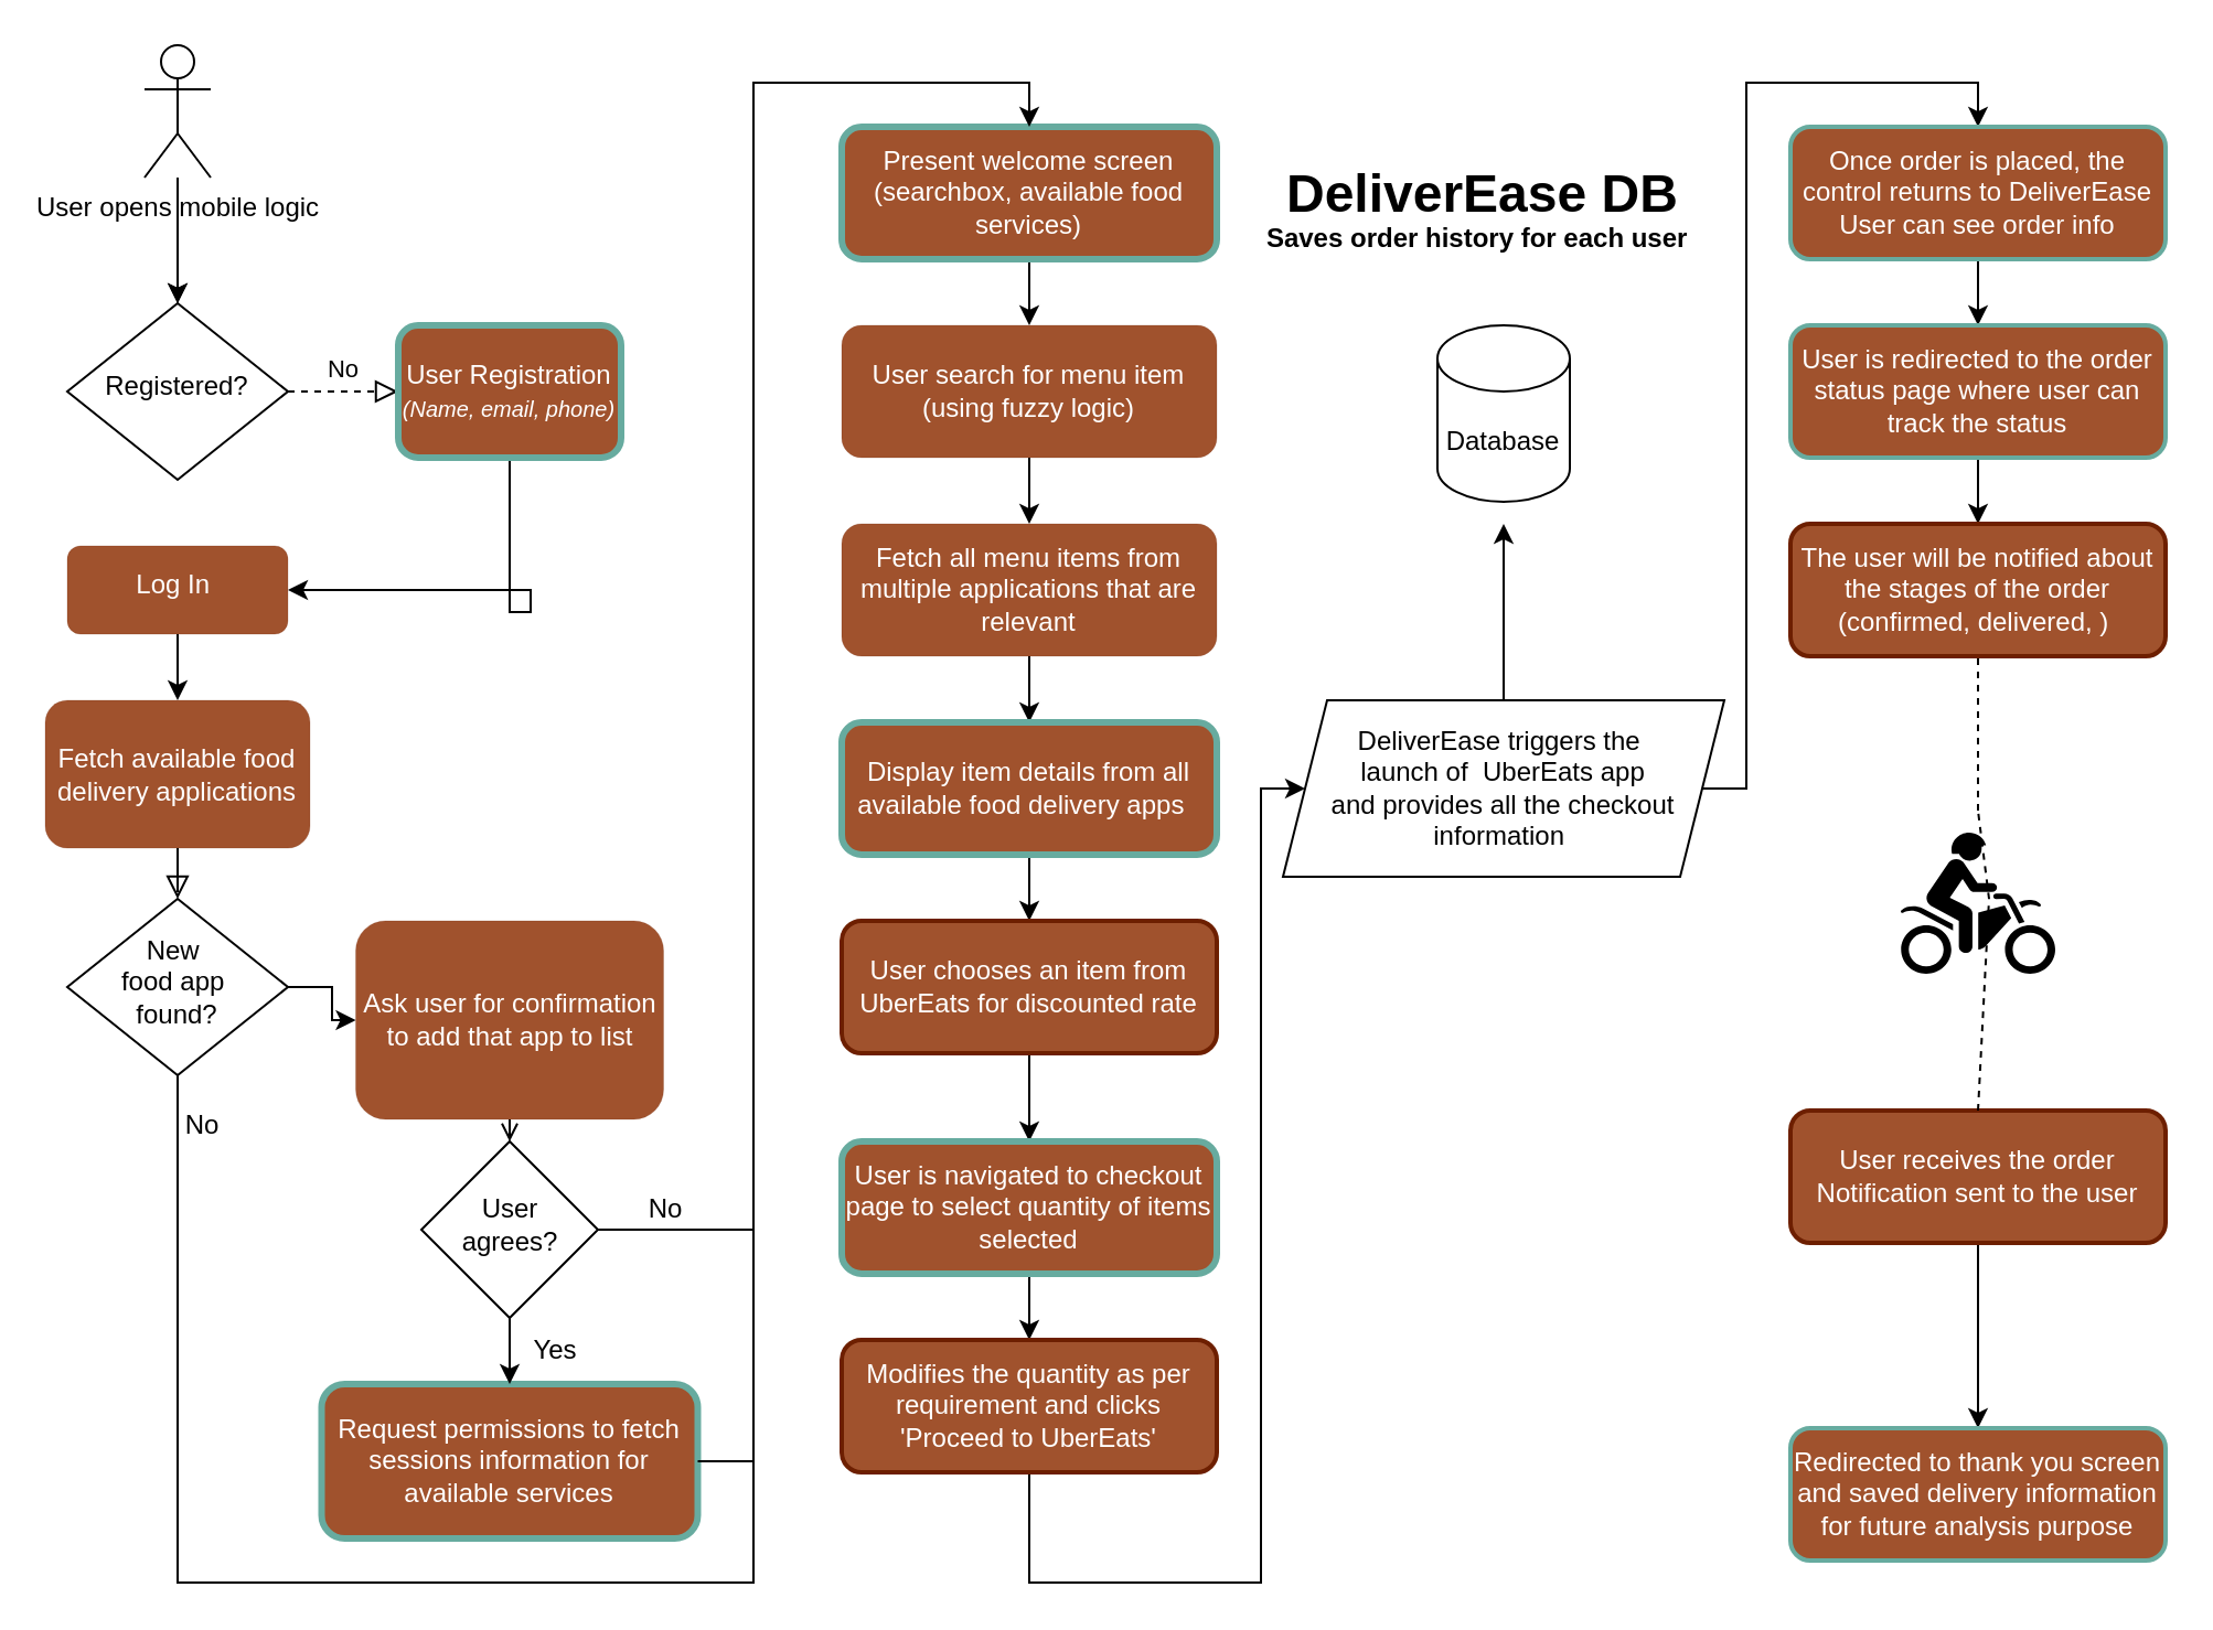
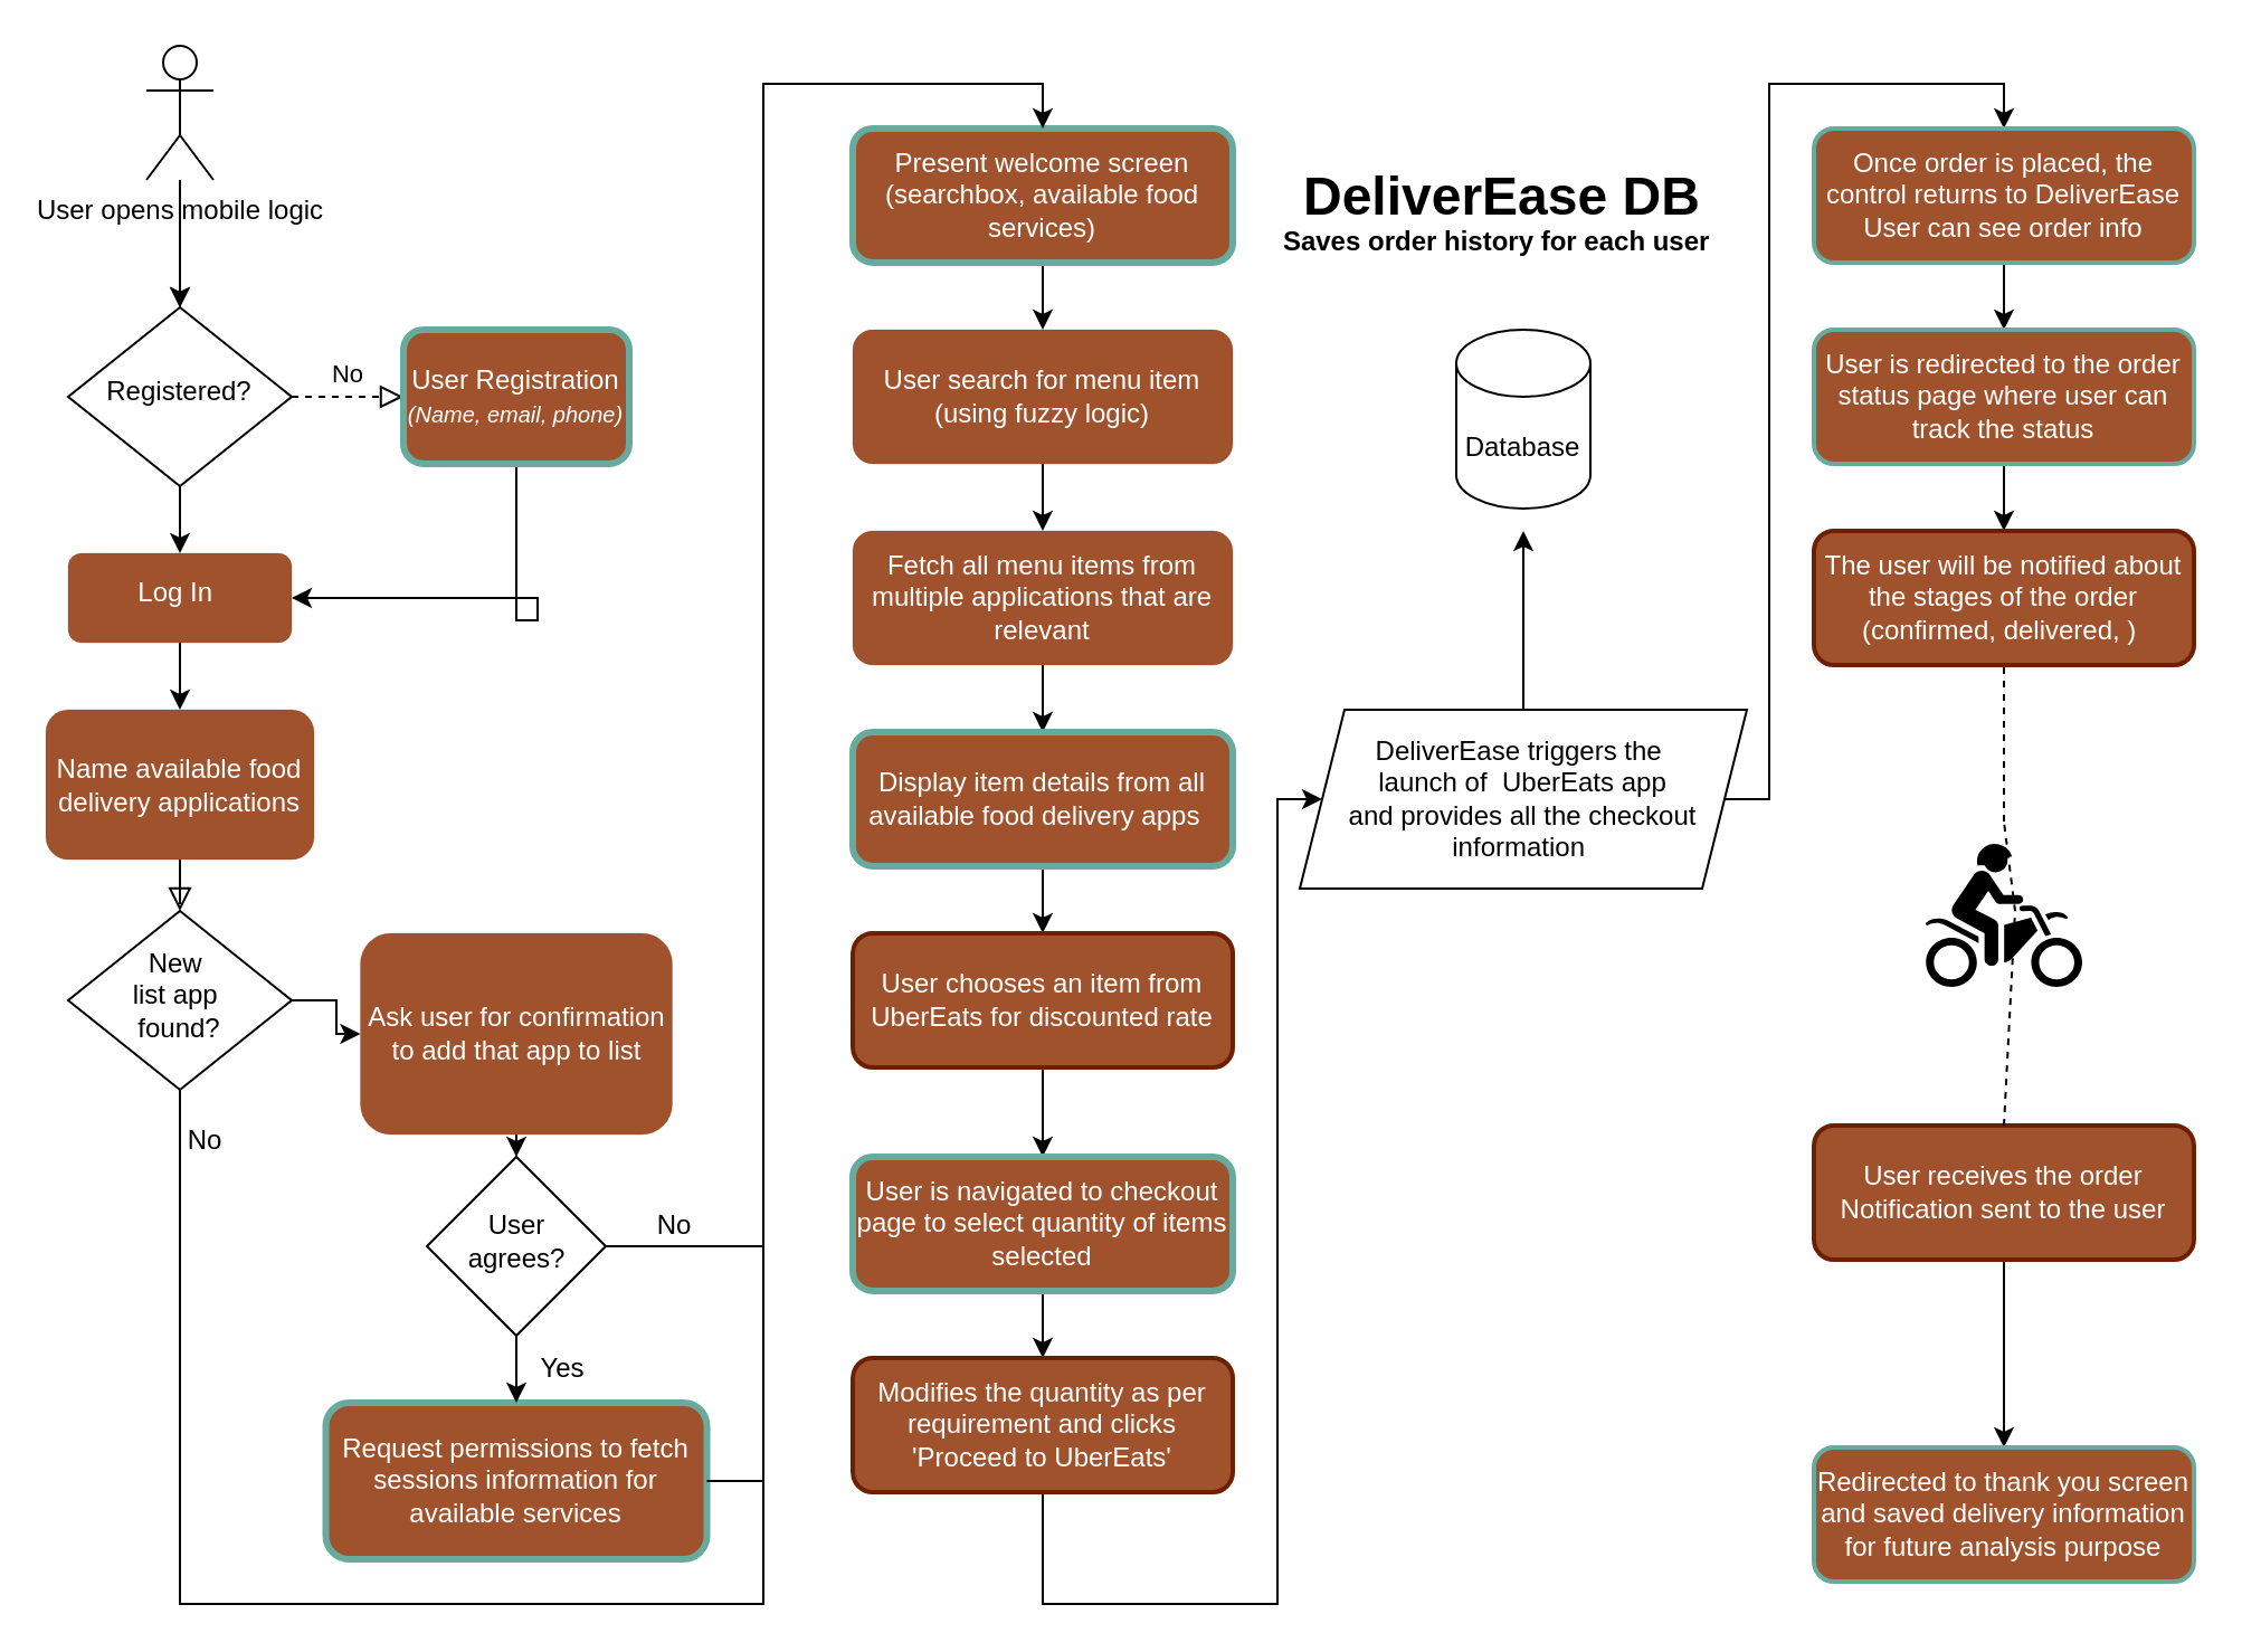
+ <mxCell id="3" style="edgeStyle=orthogonalEdgeStyle;rounded=0;orthogonalLoop=1;jettySize=auto;html=1;exitX=0.5;exitY=1;exitDx=0;exitDy=0;entryX=0.5;entryY=0;entryDx=0;entryDy=0;fontStyle=0" parent="1" source="4" target="8" edge="1"><mxGeometry relative="1" as="geometry" /></mxCell>
- <mxCell id="9" value="Fetch available food delivery applications" style="rounded=1;whiteSpace=wrap;html=1;fontSize=12;glass=0;strokeWidth=0;shadow=0;fillColor=#a0522d;strokeColor=#6D1F00;fontColor=#ffffff;fontStyle=0" parent="1" vertex="1"><mxGeometry x="20" y="317" width="120" height="67" as="geometry" /></mxCell>
+ <mxCell id="9" value="Name available food delivery applications" style="rounded=1;whiteSpace=wrap;html=1;fontSize=12;glass=0;strokeWidth=0;shadow=0;fillColor=#a0522d;strokeColor=#6D1F00;fontColor=#ffffff;fontStyle=0" parent="1" vertex="1"><mxGeometry x="20" y="317" width="120" height="67" as="geometry" /></mxCell>
- <mxCell id="16" value="New&amp;nbsp;&lt;div&gt;food app&amp;nbsp;&lt;/div&gt;&lt;div&gt;found?&lt;/div&gt;" style="rhombus;whiteSpace=wrap;html=1;shadow=0;fontFamily=Helvetica;fontSize=12;align=center;strokeWidth=1;spacing=6;spacingTop=-4;fontStyle=0" parent="1" vertex="1"><mxGeometry x="30" y="407" width="100" height="80" as="geometry" /></mxCell>
+ <mxCell id="16" value="New&amp;nbsp;&lt;div&gt;list app&amp;nbsp;&lt;/div&gt;&lt;div&gt;found?&lt;/div&gt;" style="rhombus;whiteSpace=wrap;html=1;shadow=0;fontFamily=Helvetica;fontSize=12;align=center;strokeWidth=1;spacing=6;spacingTop=-4;fontStyle=0" parent="1" vertex="1"><mxGeometry x="30" y="407" width="100" height="80" as="geometry" /></mxCell>
- <mxCell id="18" style="edgeStyle=orthogonalEdgeStyle;rounded=0;orthogonalLoop=1;jettySize=auto;html=1;exitX=0.5;exitY=1;exitDx=0;exitDy=0;entryX=0.5;entryY=0;entryDx=0;entryDy=0;fontStyle=0;endArrow=open;" parent="1" source="19" target="21" edge="1"><mxGeometry relative="1" as="geometry" /></mxCell>
+ <mxCell id="18" style="edgeStyle=orthogonalEdgeStyle;rounded=0;orthogonalLoop=1;jettySize=auto;html=1;exitX=0.5;exitY=1;exitDx=0;exitDy=0;entryX=0.5;entryY=0;entryDx=0;entryDy=0;fontStyle=0" parent="1" source="19" target="21" edge="1"><mxGeometry relative="1" as="geometry" /></mxCell>
